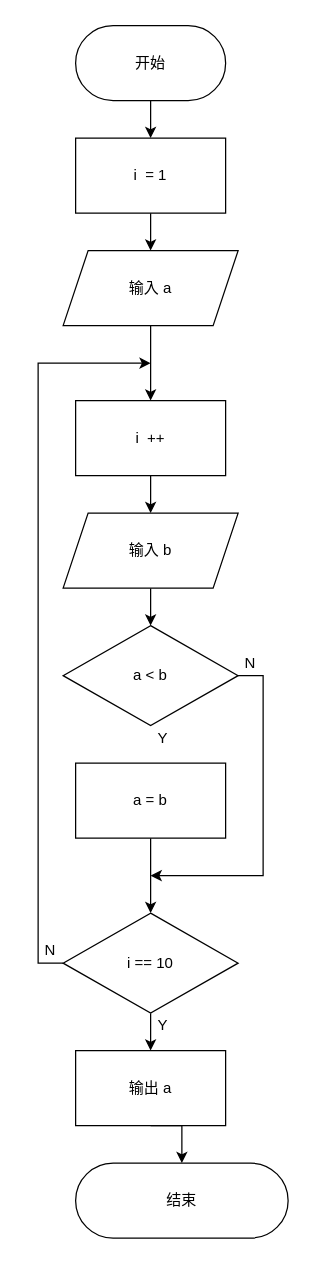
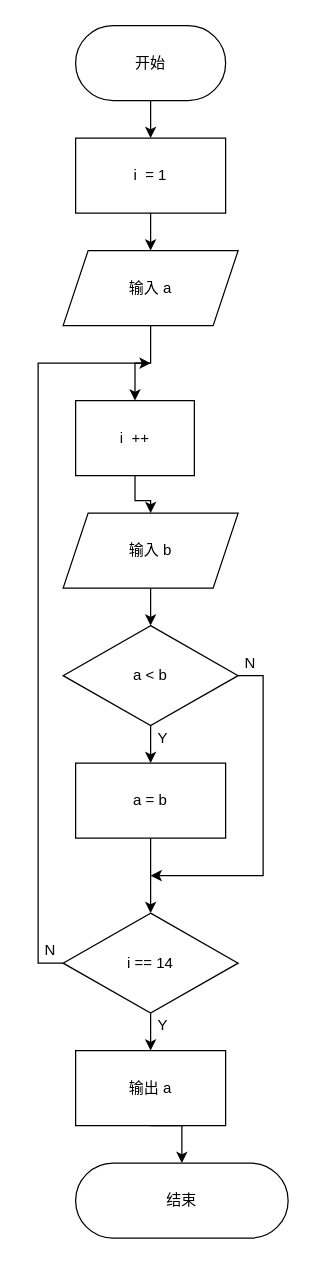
- <mxCell id="9" value="i&amp;nbsp; ++" style="rounded=0;whiteSpace=wrap;html=1;" vertex="1" parent="1"><mxGeometry x="60" y="320" width="120" height="60" as="geometry" /></mxCell>
+ <mxCell id="9" value="i&amp;nbsp; ++" style="rounded=0;whiteSpace=wrap;html=1;" vertex="1" parent="1"><mxGeometry x="60" y="320" width="95" height="60" as="geometry" /></mxCell>
+ <mxCell id="14" style="edgeStyle=orthogonalEdgeStyle;rounded=0;orthogonalLoop=1;jettySize=auto;html=1;exitX=0.5;exitY=1;exitDx=0;exitDy=0;entryX=0.5;entryY=0;entryDx=0;entryDy=0;" edge="1" parent="1" source="16" target="13"><mxGeometry relative="1" as="geometry" /></mxCell>
- <mxCell id="20" value="i == 10" style="rhombus;whiteSpace=wrap;html=1;" vertex="1" parent="1"><mxGeometry x="50" y="730" width="140" height="80" as="geometry" /></mxCell>
+ <mxCell id="20" value="i == 14" style="rhombus;whiteSpace=wrap;html=1;" vertex="1" parent="1"><mxGeometry x="50" y="730" width="140" height="80" as="geometry" /></mxCell>
